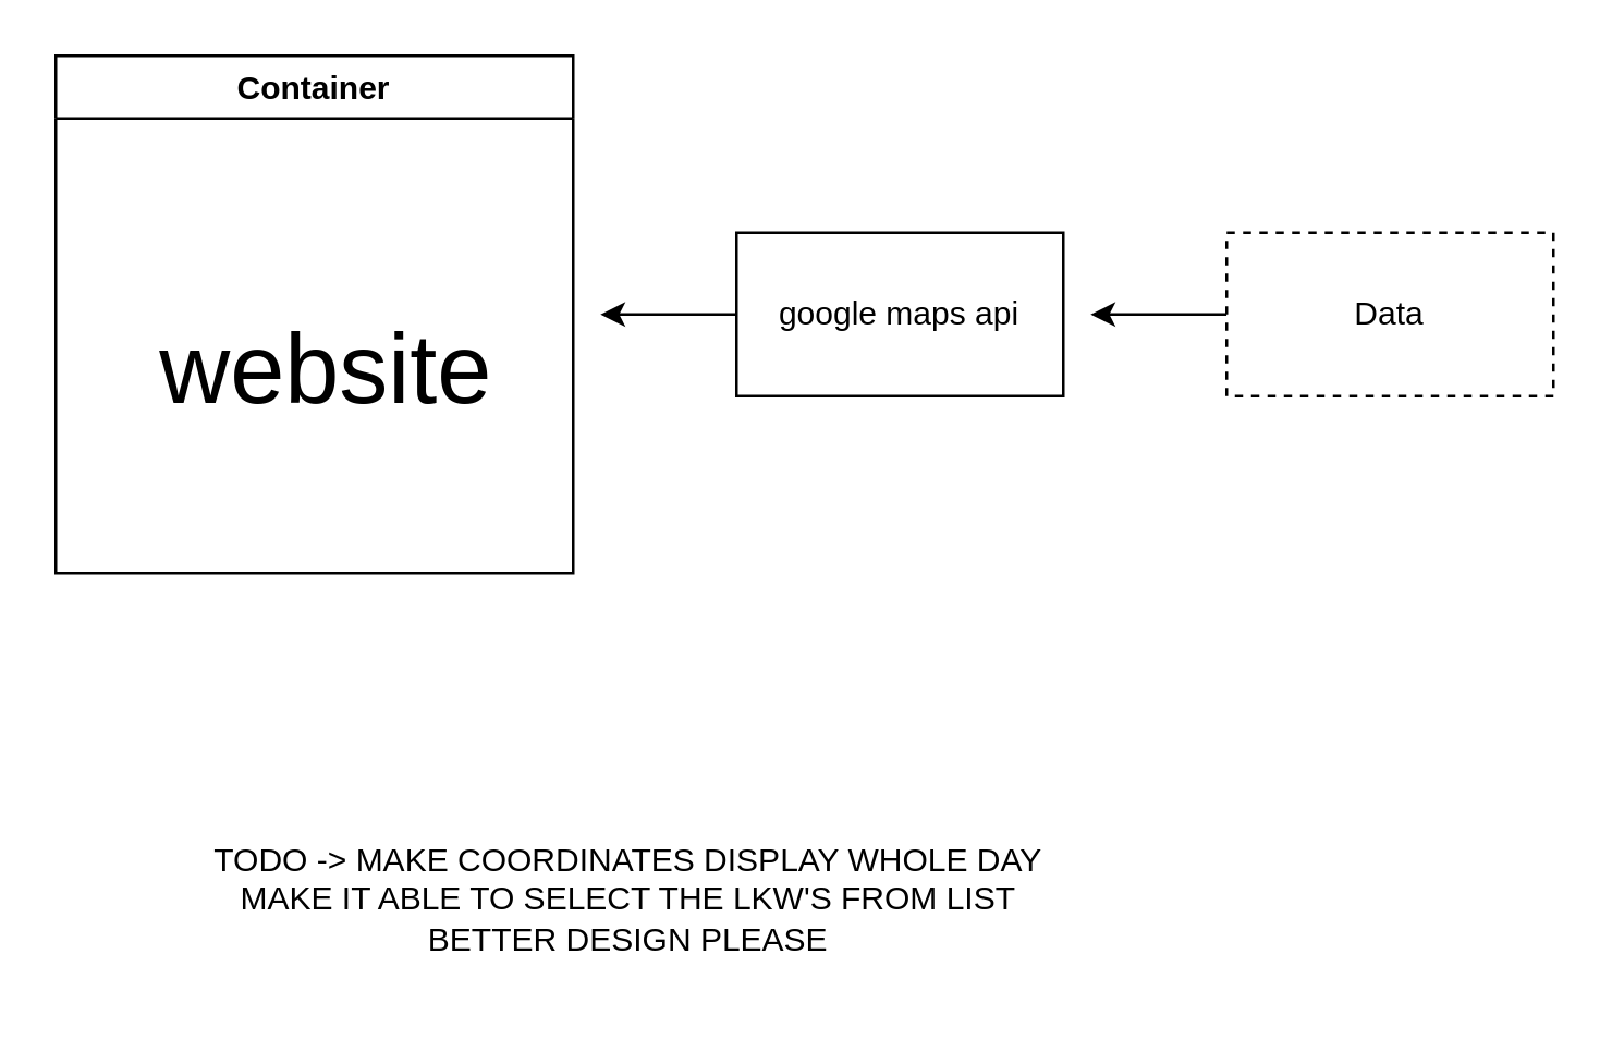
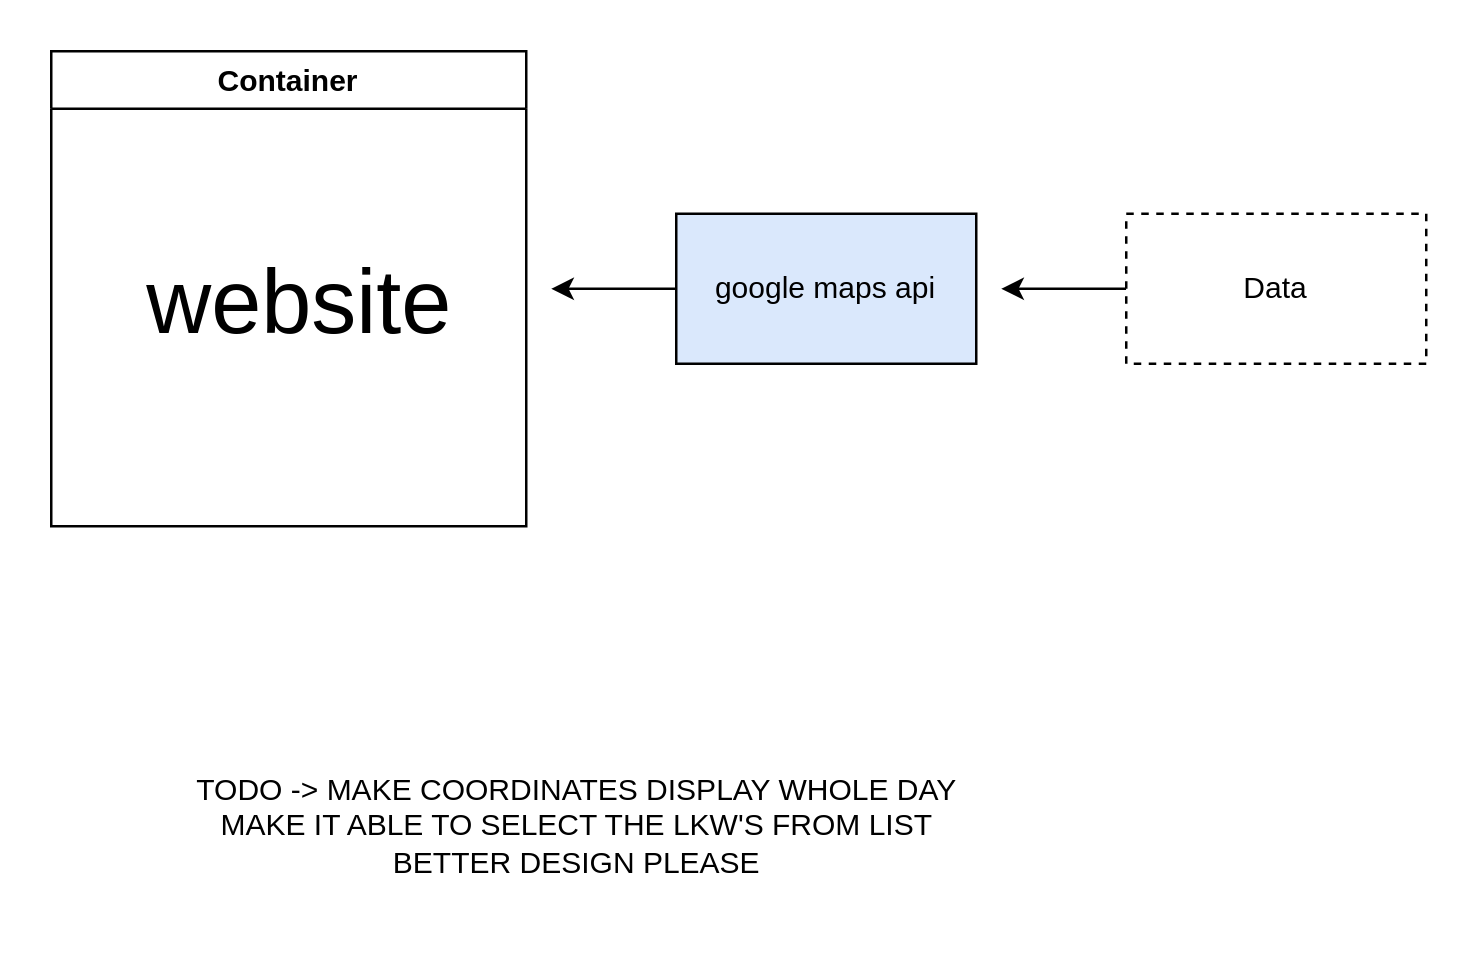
- <mxCell id="7" value="&lt;div&gt;google maps api&lt;/div&gt;" style="rounded=0;whiteSpace=wrap;html=1;" parent="1" vertex="1"><mxGeometry x="270" y="85" width="120" height="60" as="geometry" /></mxCell>
+ <mxCell id="7" value="&lt;div&gt;google maps api&lt;/div&gt;" style="rounded=0;whiteSpace=wrap;html=1;fillColor=#dae8fc;" parent="1" vertex="1"><mxGeometry x="270" y="85" width="120" height="60" as="geometry" /></mxCell>
- <mxCell id="3" value="&lt;div style=&quot;font-size: 36px;&quot;&gt;website&lt;/div&gt;" style="text;html=1;align=center;verticalAlign=middle;resizable=0;points=[];autosize=1;strokeColor=none;fillColor=none;fontSize=36;" parent="2" vertex="1"><mxGeometry x="29" y="85" width="140" height="60" as="geometry" /></mxCell>
+ <mxCell id="3" value="&lt;div style=&quot;font-size: 36px;&quot;&gt;website&lt;/div&gt;" style="text;html=1;align=center;verticalAlign=middle;resizable=0;points=[];autosize=1;strokeColor=none;fillColor=none;fontSize=36;" parent="2" vertex="1"><mxGeometry x="29" y="70" width="140" height="60" as="geometry" /></mxCell>
